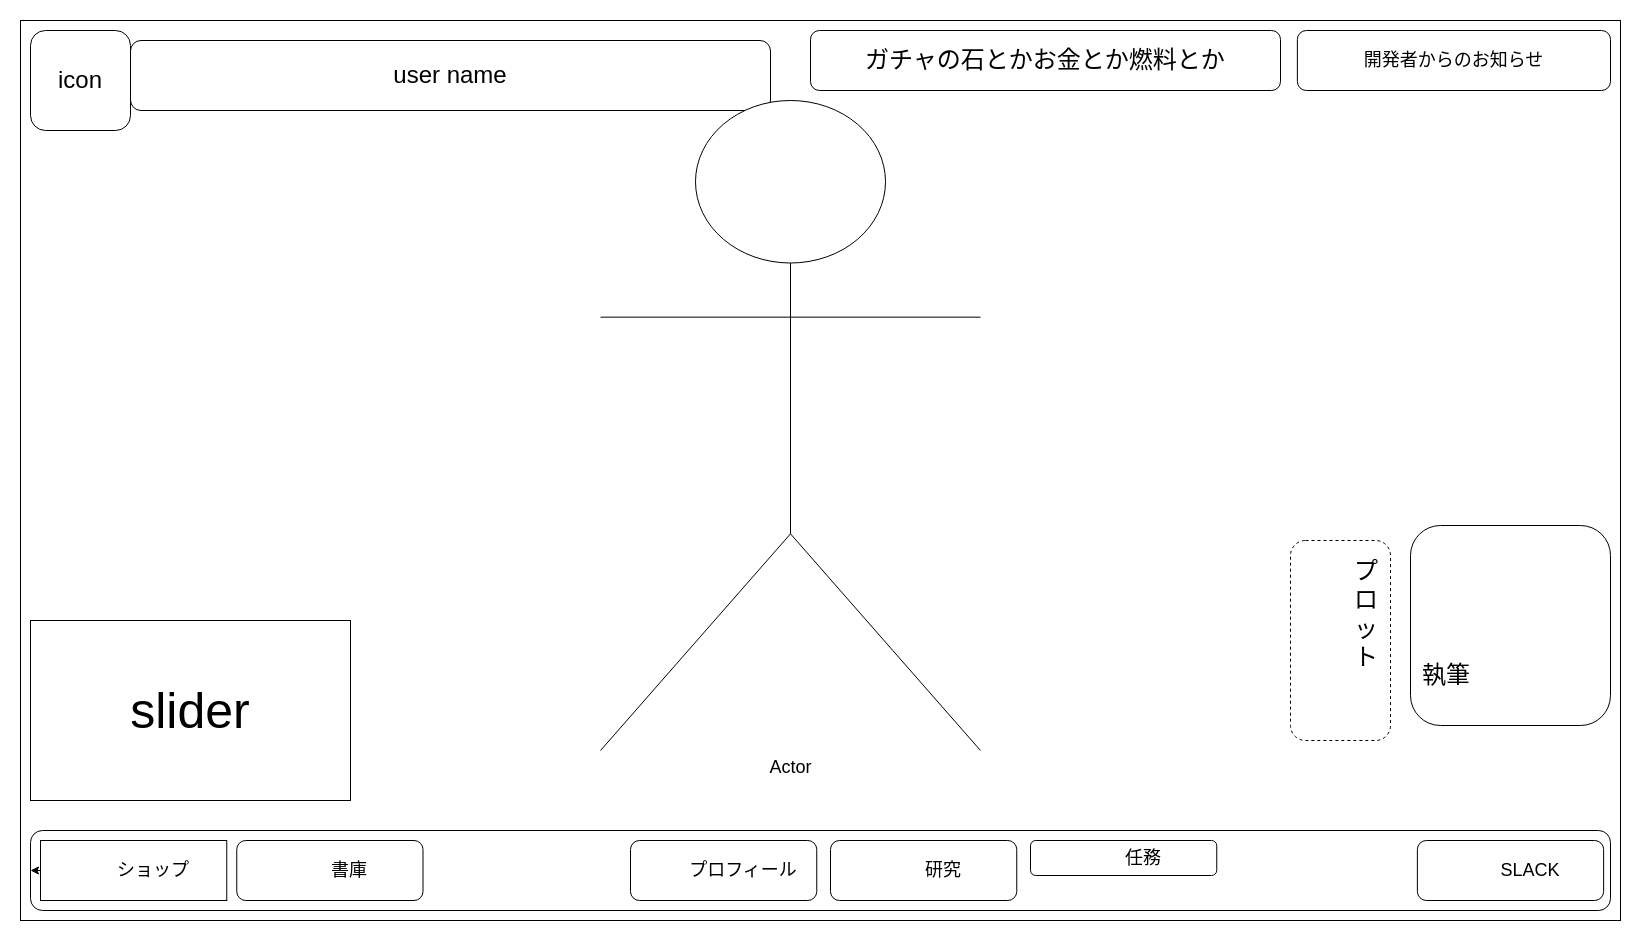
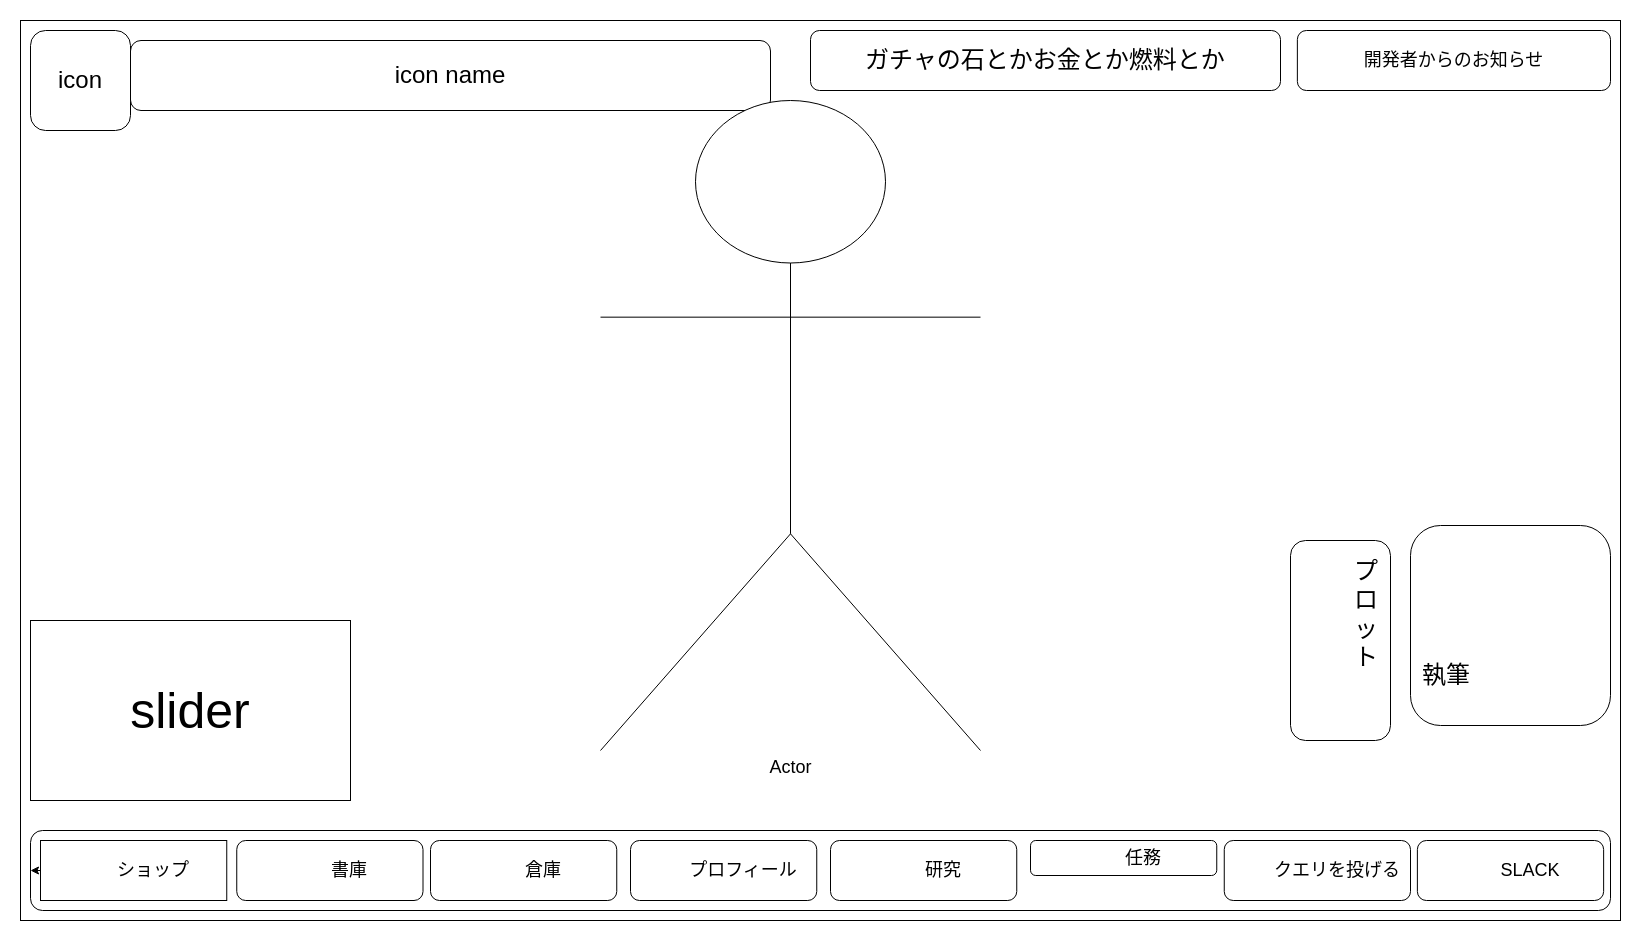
- <mxCell id="17" value="user name" style="rounded=1;whiteSpace=wrap;html=1;fontSize=24;" parent="1" vertex="1"><mxGeometry x="130" y="40" width="640" height="70" as="geometry" /></mxCell>
+ <mxCell id="17" value="icon name" style="rounded=1;whiteSpace=wrap;html=1;fontSize=24;" parent="1" vertex="1"><mxGeometry x="130" y="40" width="640" height="70" as="geometry" /></mxCell>
- <mxCell id="14" value="プ&lt;br style=&quot;font-size: 24px;&quot;&gt;ロ&lt;br style=&quot;font-size: 24px;&quot;&gt;ッ&lt;br style=&quot;font-size: 24px;&quot;&gt;ト" style="rounded=1;whiteSpace=wrap;html=1;fontSize=24;horizontal=1;align=right;verticalAlign=top;spacingTop=10;spacingRight=10;dashed=1;" parent="1" vertex="1"><mxGeometry x="1290" y="540" width="100" height="200" as="geometry" /></mxCell>
+ <mxCell id="14" value="プ&lt;br style=&quot;font-size: 24px;&quot;&gt;ロ&lt;br style=&quot;font-size: 24px;&quot;&gt;ッ&lt;br style=&quot;font-size: 24px;&quot;&gt;ト" style="rounded=1;whiteSpace=wrap;html=1;fontSize=24;horizontal=1;align=right;verticalAlign=top;spacingTop=10;spacingRight=10;" parent="1" vertex="1"><mxGeometry x="1290" y="540" width="100" height="200" as="geometry" /></mxCell>
+ <mxCell id="7" value="&lt;blockquote style=&quot;margin: 0px 0px 0px 40px; border: none; padding: 0px; font-size: 18px;&quot;&gt;&lt;span style=&quot;font-size: 18px;&quot;&gt;倉庫&lt;/span&gt;&lt;/blockquote&gt;" style="rounded=1;whiteSpace=wrap;html=1;fontSize=18;" parent="1" vertex="1"><mxGeometry x="430" y="840" width="186.25" height="60" as="geometry" /></mxCell>
+ <mxCell id="11" value="&lt;blockquote style=&quot;margin: 0px 0px 0px 40px; border: none; padding: 0px; font-size: 18px;&quot;&gt;&lt;span style=&quot;font-size: 18px;&quot;&gt;クエリを投げる&lt;/span&gt;&lt;/blockquote&gt;" style="rounded=1;whiteSpace=wrap;html=1;fontSize=18;" parent="1" vertex="1"><mxGeometry x="1223.75" y="840" width="186.25" height="60" as="geometry" /></mxCell>
